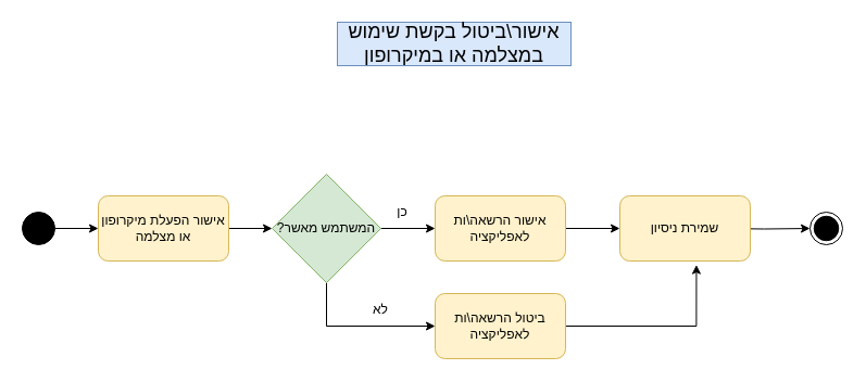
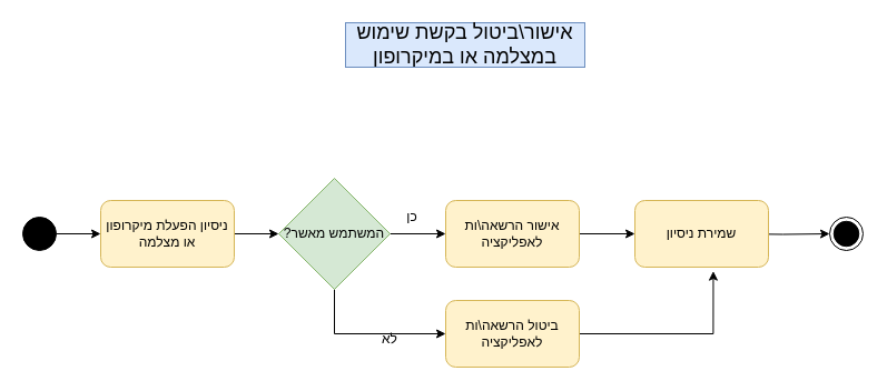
- <mxCell id="8" value="אישור הפעלת מיקרופון או מצלמה" style="rounded=1;whiteSpace=wrap;html=1;fillColor=#fff2cc;strokeColor=#d6b656;align=center;textDirection=rtl;" parent="1" vertex="1"><mxGeometry x="90" y="180" width="120" height="60" as="geometry" /></mxCell>
+ <mxCell id="8" value="ניסיון הפעלת מיקרופון או מצלמה" style="rounded=1;whiteSpace=wrap;html=1;fillColor=#fff2cc;strokeColor=#d6b656;align=center;textDirection=rtl;" parent="1" vertex="1"><mxGeometry x="90" y="180" width="120" height="60" as="geometry" /></mxCell>
- <mxCell id="19" value="לא" style="text;html=1;strokeColor=none;fillColor=none;align=center;verticalAlign=middle;whiteSpace=wrap;rounded=0;" parent="1" vertex="1"><mxGeometry x="320" y="270" width="60" height="30" as="geometry" /></mxCell>
+ <mxCell id="19" value="לא" style="text;html=1;strokeColor=none;fillColor=none;align=center;verticalAlign=middle;whiteSpace=wrap;rounded=0;" parent="1" vertex="1"><mxGeometry x="320" y="290" width="60" height="30" as="geometry" /></mxCell>
